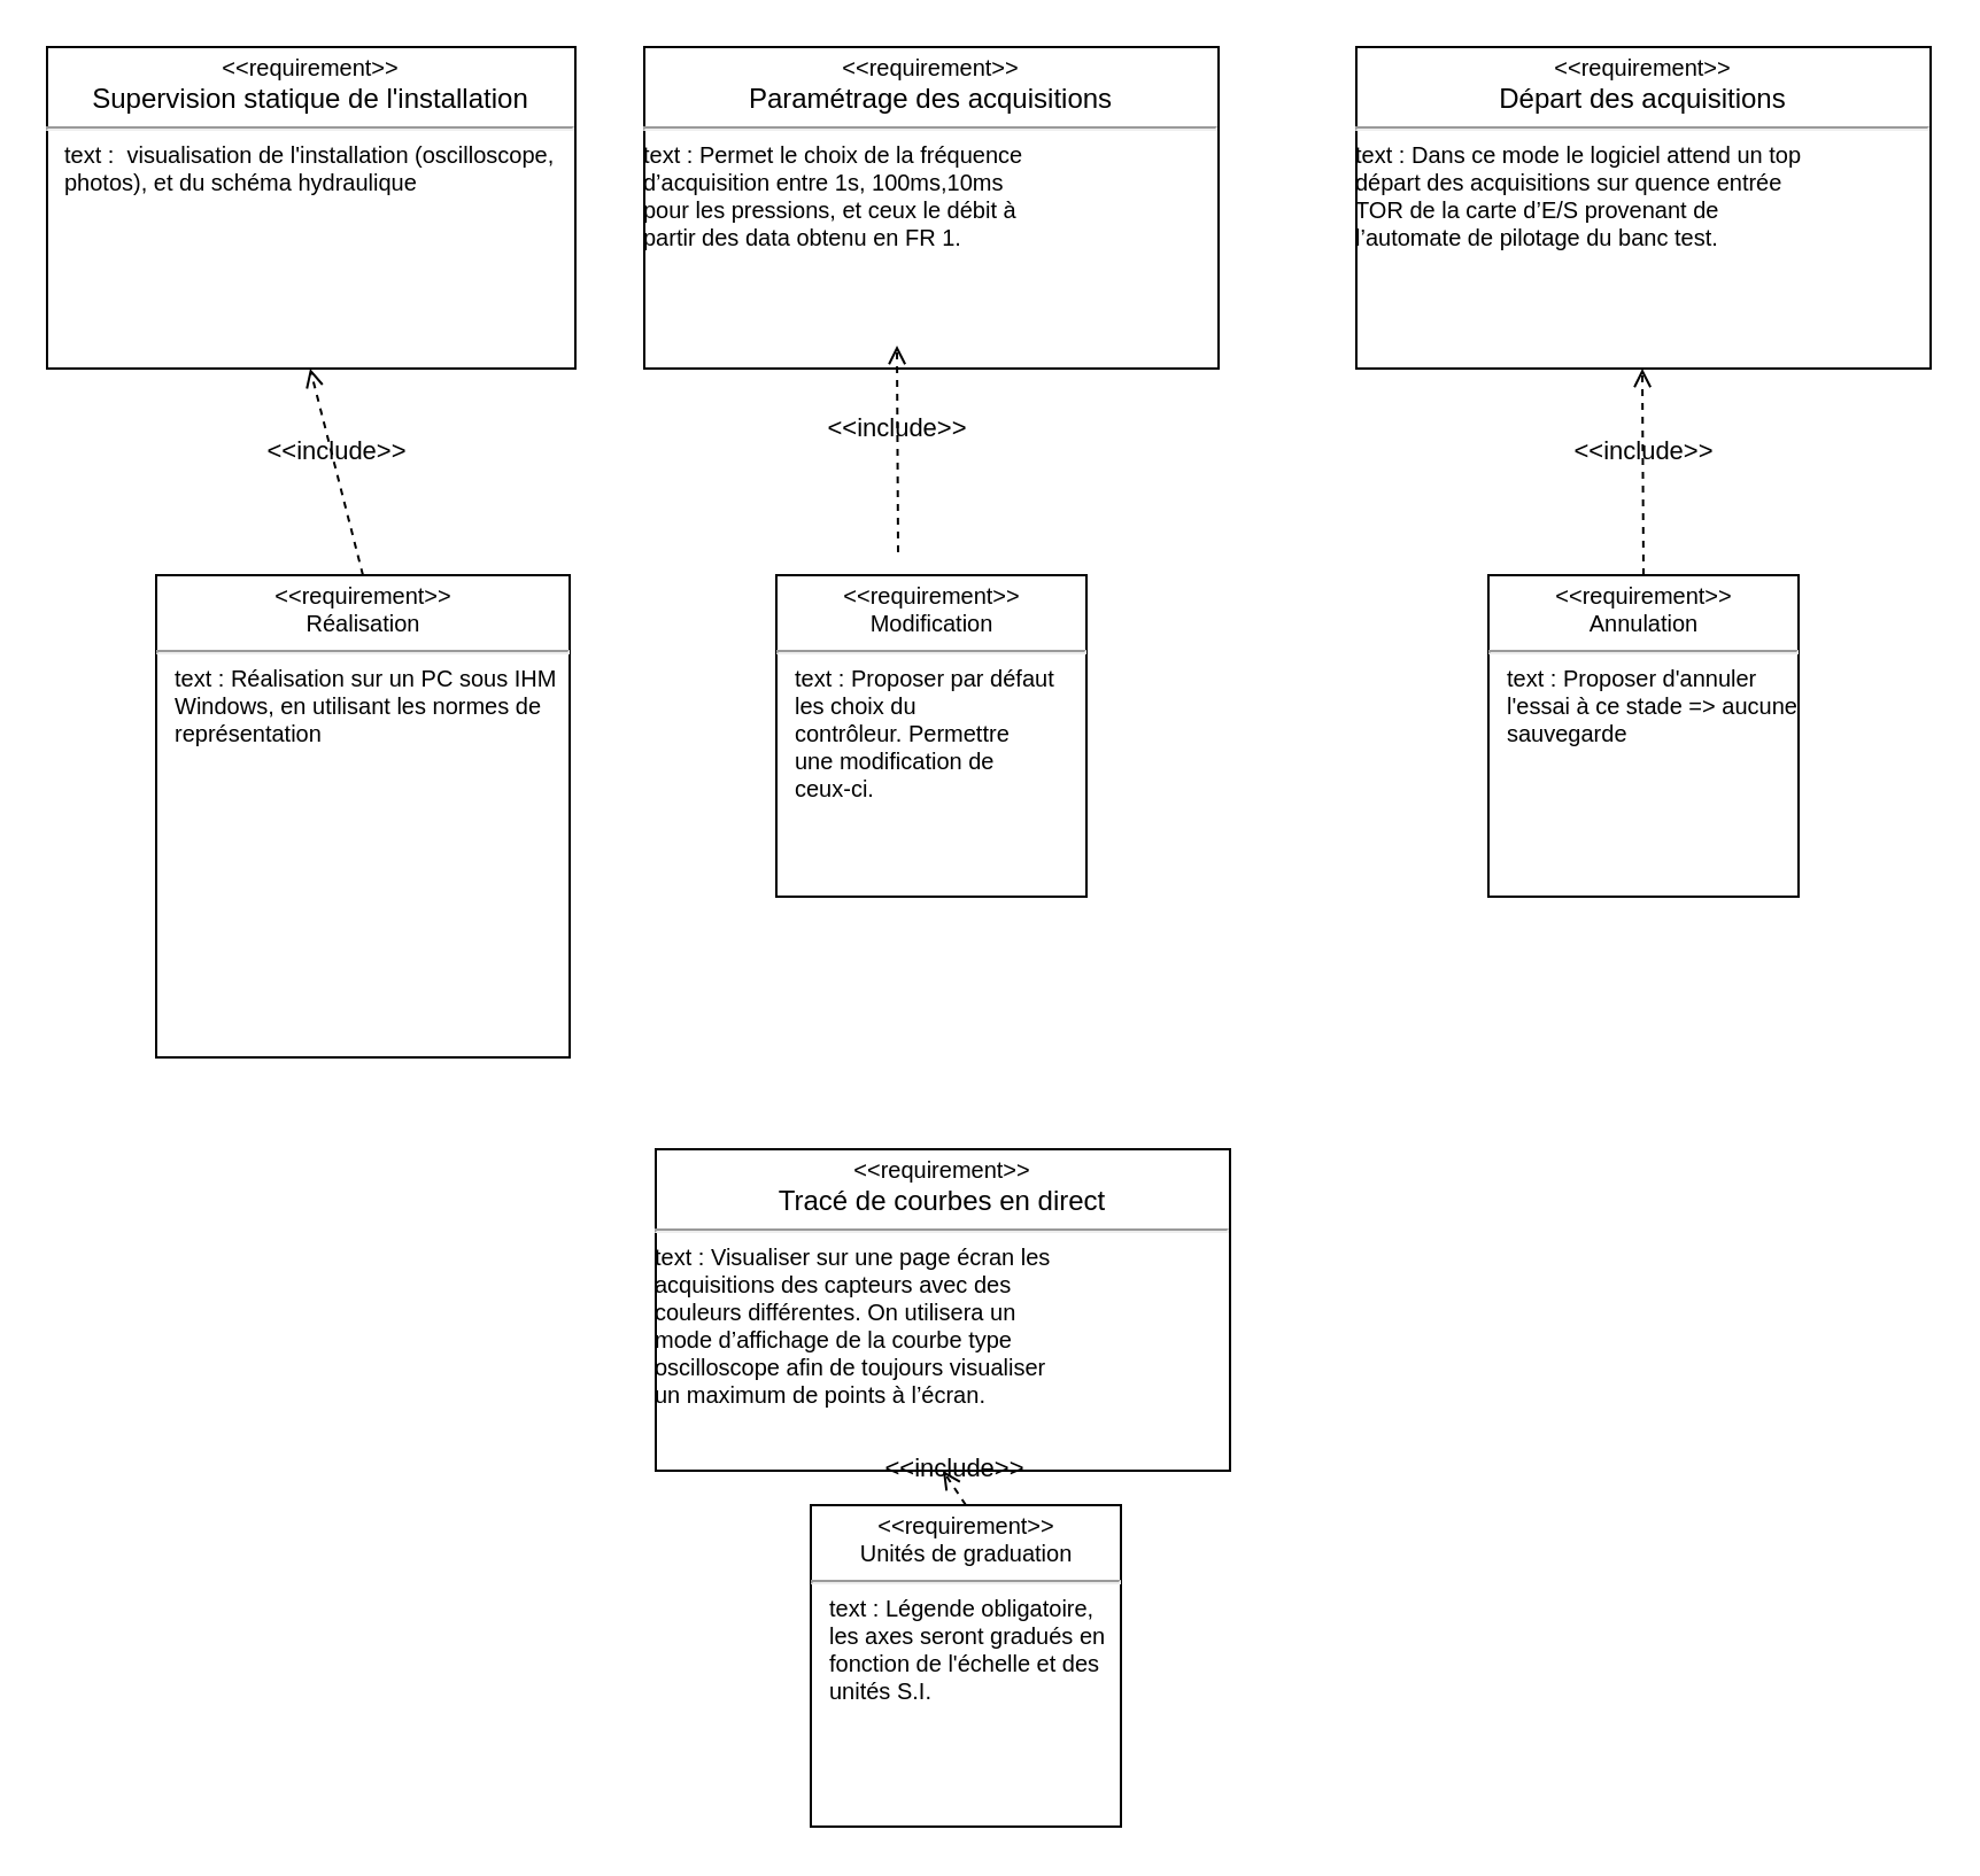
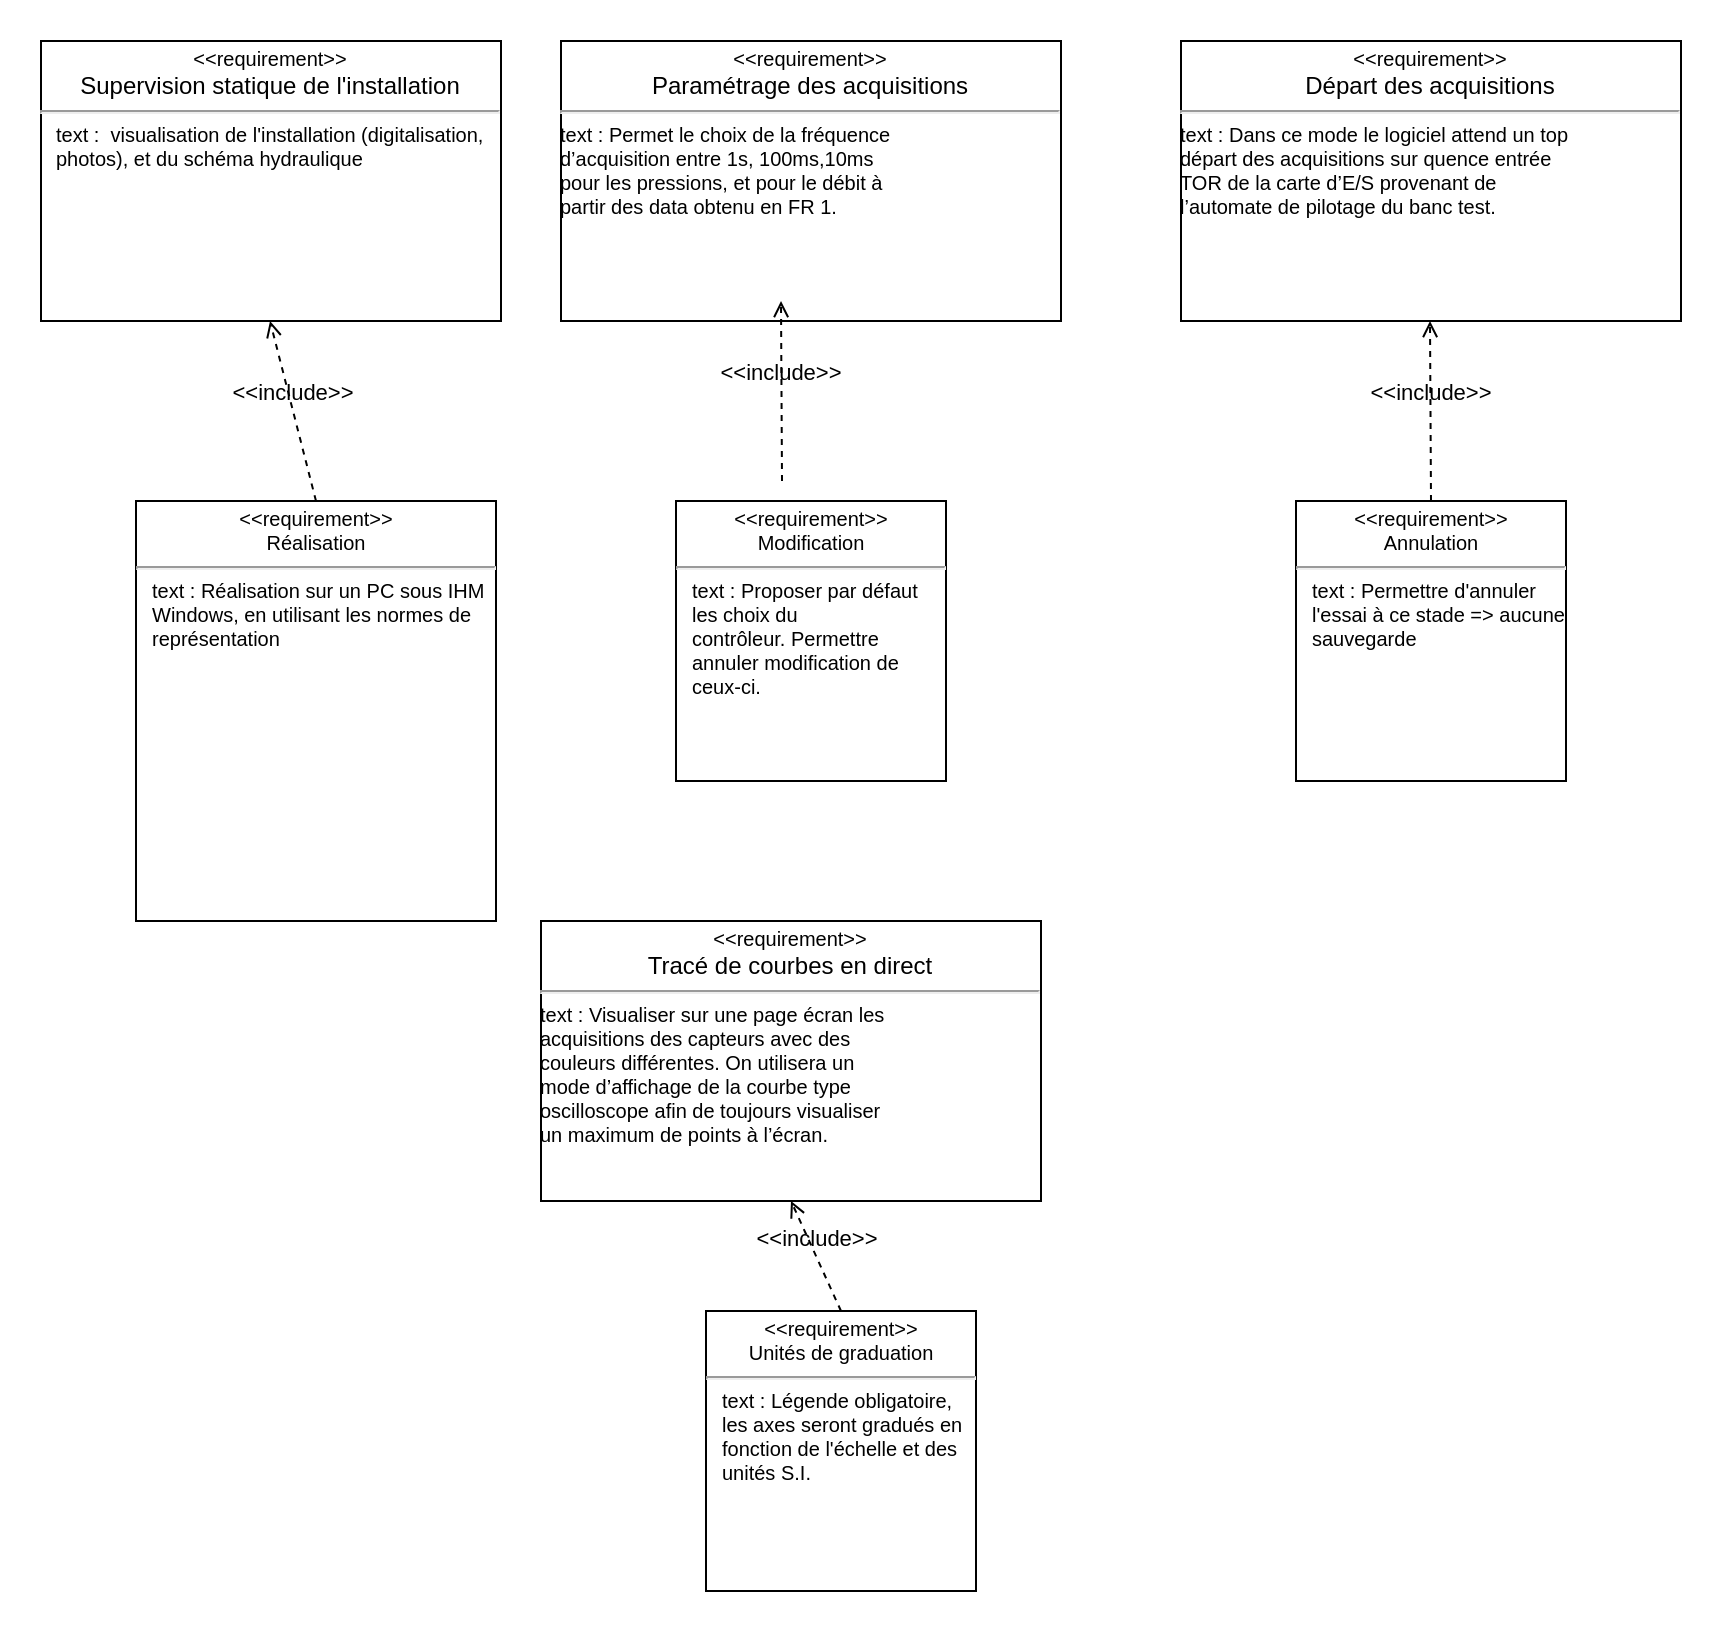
- <mxCell id="3" value="&lt;p style=&quot;margin: 0px ; margin-top: 4px ; text-align: center&quot;&gt;&amp;lt;&amp;lt;requirement&amp;gt;&amp;gt;&lt;br&gt;&lt;span style=&quot;font-size: 12px&quot;&gt;Supervision statique de l'installation&lt;/span&gt;&lt;br&gt;&lt;/p&gt;&lt;hr&gt;&lt;p style=&quot;margin: 0px ; margin-left: 8px ; text-align: left&quot;&gt;text :&amp;nbsp; visualisation de l'installation (oscilloscope, photos), et du schéma hydraulique&lt;/p&gt;&lt;div style=&quot;padding: 0px ; margin: 0px&quot;&gt;&lt;br style=&quot;padding: 0px ; margin: 0px ; text-align: left&quot;&gt;&lt;/div&gt;" style="shape=rect;html=1;overflow=fill;whiteSpace=wrap;fontSize=10;" parent="1" vertex="1"><mxGeometry x="20" y="20" width="230" height="140" as="geometry" /></mxCell>
+ <mxCell id="3" value="&lt;p style=&quot;margin: 0px ; margin-top: 4px ; text-align: center&quot;&gt;&amp;lt;&amp;lt;requirement&amp;gt;&amp;gt;&lt;br&gt;&lt;span style=&quot;font-size: 12px&quot;&gt;Supervision statique de l'installation&lt;/span&gt;&lt;br&gt;&lt;/p&gt;&lt;hr&gt;&lt;p style=&quot;margin: 0px ; margin-left: 8px ; text-align: left&quot;&gt;text :&amp;nbsp; visualisation de l'installation (digitalisation, photos), et du schéma hydraulique&lt;/p&gt;&lt;div style=&quot;padding: 0px ; margin: 0px&quot;&gt;&lt;br style=&quot;padding: 0px ; margin: 0px ; text-align: left&quot;&gt;&lt;/div&gt;" style="shape=rect;html=1;overflow=fill;whiteSpace=wrap;fontSize=10;" parent="1" vertex="1"><mxGeometry x="20" y="20" width="230" height="140" as="geometry" /></mxCell>
- <mxCell id="4" value="&lt;p style=&quot;margin: 0px ; margin-top: 4px ; text-align: center&quot;&gt;&amp;lt;&amp;lt;requirement&amp;gt;&amp;gt;&lt;br&gt;&lt;span style=&quot;font-size: 12px&quot;&gt;Paramétrage des acquisitions&lt;/span&gt;&lt;/p&gt;&lt;hr&gt;&lt;div style=&quot;padding: 0px ; margin: 0px&quot;&gt;&lt;div&gt;&lt;div style=&quot;text-align: left&quot;&gt;&lt;span&gt;text :&amp;nbsp;&lt;/span&gt;&lt;span&gt;Permet le choix de la fréquence&lt;/span&gt;&lt;/div&gt;&lt;font style=&quot;font-size: 10px&quot;&gt;&lt;div style=&quot;text-align: left&quot;&gt;&lt;span&gt;d’acquisition entre 1s, 100ms,10ms&lt;/span&gt;&lt;/div&gt;&lt;span&gt;&lt;div style=&quot;text-align: left&quot;&gt;&lt;span&gt;pour les pressions, et ceux le débit à&lt;/span&gt;&lt;/div&gt;&lt;div style=&quot;text-align: left&quot;&gt;&lt;span&gt;partir des data obtenu en FR 1.&amp;nbsp;&lt;/span&gt;&lt;/div&gt;&lt;/span&gt;&lt;/font&gt;&lt;/div&gt;&lt;div style=&quot;text-align: left&quot;&gt;&lt;br&gt;&lt;/div&gt;&lt;/div&gt;" style="shape=rect;html=1;overflow=fill;whiteSpace=wrap;fontSize=10;" parent="1" vertex="1"><mxGeometry x="280" y="20" width="250" height="140" as="geometry" /></mxCell>
+ <mxCell id="4" value="&lt;p style=&quot;margin: 0px ; margin-top: 4px ; text-align: center&quot;&gt;&amp;lt;&amp;lt;requirement&amp;gt;&amp;gt;&lt;br&gt;&lt;span style=&quot;font-size: 12px&quot;&gt;Paramétrage des acquisitions&lt;/span&gt;&lt;/p&gt;&lt;hr&gt;&lt;div style=&quot;padding: 0px ; margin: 0px&quot;&gt;&lt;div&gt;&lt;div style=&quot;text-align: left&quot;&gt;&lt;span&gt;text :&amp;nbsp;&lt;/span&gt;&lt;span&gt;Permet le choix de la fréquence&lt;/span&gt;&lt;/div&gt;&lt;font style=&quot;font-size: 10px&quot;&gt;&lt;div style=&quot;text-align: left&quot;&gt;&lt;span&gt;d’acquisition entre 1s, 100ms,10ms&lt;/span&gt;&lt;/div&gt;&lt;span&gt;&lt;div style=&quot;text-align: left&quot;&gt;&lt;span&gt;pour les pressions, et pour le débit à&lt;/span&gt;&lt;/div&gt;&lt;div style=&quot;text-align: left&quot;&gt;&lt;span&gt;partir des data obtenu en FR 1.&amp;nbsp;&lt;/span&gt;&lt;/div&gt;&lt;/span&gt;&lt;/font&gt;&lt;/div&gt;&lt;div style=&quot;text-align: left&quot;&gt;&lt;br&gt;&lt;/div&gt;&lt;/div&gt;" style="shape=rect;html=1;overflow=fill;whiteSpace=wrap;fontSize=10;" parent="1" vertex="1"><mxGeometry x="280" y="20" width="250" height="140" as="geometry" /></mxCell>
- <mxCell id="5" value="&lt;p style=&quot;margin: 0px ; margin-top: 4px ; text-align: center&quot;&gt;&amp;lt;&amp;lt;requirement&amp;gt;&amp;gt;&lt;br&gt;&lt;span&gt;Modification&lt;/span&gt;&lt;br&gt;&lt;/p&gt;&lt;hr&gt;&lt;p style=&quot;text-align: left ; margin: 0px 0px 0px 8px&quot;&gt;text :&amp;nbsp;&lt;span style=&quot;text-align: center&quot;&gt;&lt;font style=&quot;font-size: 10px&quot;&gt;Proposer par défaut&lt;br/&gt;les choix du&lt;br/&gt;contrôleur. Permettre&lt;br/&gt;une modification de&lt;br/&gt;ceux-ci.&lt;/font&gt;&lt;/span&gt;&lt;/p&gt;&lt;br/&gt;&#09;&#09;&lt;br/&gt;&#09;&lt;br/&gt;&#09;&lt;br/&gt;&#09;&#09;" style="shape=rect;html=1;overflow=fill;whiteSpace=wrap;fontSize=10;" parent="1" vertex="1"><mxGeometry x="337.5" y="250" width="135" height="140" as="geometry" /></mxCell>
+ <mxCell id="5" value="&lt;p style=&quot;margin: 0px ; margin-top: 4px ; text-align: center&quot;&gt;&amp;lt;&amp;lt;requirement&amp;gt;&amp;gt;&lt;br&gt;&lt;span&gt;Modification&lt;/span&gt;&lt;br&gt;&lt;/p&gt;&lt;hr&gt;&lt;p style=&quot;text-align: left ; margin: 0px 0px 0px 8px&quot;&gt;text :&amp;nbsp;&lt;span style=&quot;text-align: center&quot;&gt;&lt;font style=&quot;font-size: 10px&quot;&gt;Proposer par défaut&lt;br/&gt;les choix du&lt;br/&gt;contrôleur. Permettre&lt;br/&gt;annuler modification de&lt;br/&gt;ceux-ci.&lt;/font&gt;&lt;/span&gt;&lt;/p&gt;&lt;br/&gt;&#09;&#09;&lt;br/&gt;&#09;&lt;br/&gt;&#09;&lt;br/&gt;&#09;&#09;" style="shape=rect;html=1;overflow=fill;whiteSpace=wrap;fontSize=10;" parent="1" vertex="1"><mxGeometry x="337.5" y="250" width="135" height="140" as="geometry" /></mxCell>
- <mxCell id="7" value="&lt;p style=&quot;margin: 0px ; margin-top: 4px ; text-align: center&quot;&gt;&amp;lt;&amp;lt;requirement&amp;gt;&amp;gt;&lt;br&gt;&lt;span&gt;Annulation&lt;/span&gt;&lt;br&gt;&lt;/p&gt;&lt;hr&gt;&lt;p style=&quot;text-align: left ; margin: 0px 0px 0px 8px&quot;&gt;text :&amp;nbsp;&lt;span style=&quot;text-align: center&quot;&gt;&lt;font style=&quot;font-size: 10px&quot;&gt;Proposer d'annuler l'essai à ce stade =&amp;gt; aucune sauvegarde&lt;br&gt;&lt;/font&gt;&lt;/span&gt;&lt;/p&gt;&lt;br&gt;&#09;&#09;&lt;br&gt;&#09;&lt;br&gt;&#09;&lt;br&gt;&#09;&#09;" style="shape=rect;html=1;overflow=fill;whiteSpace=wrap;fontSize=10;" parent="1" vertex="1"><mxGeometry x="647.5" y="250" width="135" height="140" as="geometry" /></mxCell>
+ <mxCell id="7" value="&lt;p style=&quot;margin: 0px ; margin-top: 4px ; text-align: center&quot;&gt;&amp;lt;&amp;lt;requirement&amp;gt;&amp;gt;&lt;br&gt;&lt;span&gt;Annulation&lt;/span&gt;&lt;br&gt;&lt;/p&gt;&lt;hr&gt;&lt;p style=&quot;text-align: left ; margin: 0px 0px 0px 8px&quot;&gt;text :&amp;nbsp;&lt;span style=&quot;text-align: center&quot;&gt;&lt;font style=&quot;font-size: 10px&quot;&gt;Permettre d'annuler l'essai à ce stade =&amp;gt; aucune sauvegarde&lt;br&gt;&lt;/font&gt;&lt;/span&gt;&lt;/p&gt;&lt;br&gt;&#09;&#09;&lt;br&gt;&#09;&lt;br&gt;&#09;&lt;br&gt;&#09;&#09;" style="shape=rect;html=1;overflow=fill;whiteSpace=wrap;fontSize=10;" parent="1" vertex="1"><mxGeometry x="647.5" y="250" width="135" height="140" as="geometry" /></mxCell>
- <mxCell id="8" value="&lt;p style=&quot;margin: 0px ; margin-top: 4px ; text-align: center&quot;&gt;&amp;lt;&amp;lt;requirement&amp;gt;&amp;gt;&lt;br&gt;&lt;span style=&quot;font-size: 12px&quot;&gt;Tracé de courbes en direct&lt;/span&gt;&lt;/p&gt;&lt;hr&gt;&lt;div style=&quot;padding: 0px ; margin: 0px&quot;&gt;&lt;div&gt;&lt;div style=&quot;text-align: left&quot;&gt;text :&lt;font&gt;&lt;font style=&quot;font-size: 10px&quot;&gt;&amp;nbsp;&lt;/font&gt;&lt;font style=&quot;font-size: 10px&quot;&gt;&lt;span&gt;Visualiser sur une page écran les&lt;br/&gt;acquisitions des capteurs avec des&lt;br/&gt;couleurs différentes. On utilisera un&lt;br/&gt;&lt;/span&gt;&lt;span&gt;mode d’affichage de la courbe type&lt;br/&gt;&lt;/span&gt;&lt;span&gt;oscilloscope afin de toujours visualiser&lt;br/&gt;&lt;/span&gt;&lt;span&gt;un maximum de points à l’écran&lt;/span&gt;&lt;span style=&quot;text-align: center&quot;&gt;.&lt;/span&gt;&lt;/font&gt;&lt;/font&gt;&lt;/div&gt;&lt;br&gt;&#09;&#09;&lt;br&gt;&#09;&lt;br&gt;&#09;&lt;br&gt;&#09;&#09;&lt;/div&gt;&lt;div style=&quot;text-align: left&quot;&gt;&lt;br&gt;&lt;/div&gt;&lt;/div&gt;" style="shape=rect;html=1;overflow=fill;whiteSpace=wrap;fontSize=10;" parent="1" vertex="1"><mxGeometry x="285" y="500" width="250" height="140" as="geometry" /></mxCell>
+ <mxCell id="8" value="&lt;p style=&quot;margin: 0px ; margin-top: 4px ; text-align: center&quot;&gt;&amp;lt;&amp;lt;requirement&amp;gt;&amp;gt;&lt;br&gt;&lt;span style=&quot;font-size: 12px&quot;&gt;Tracé de courbes en direct&lt;/span&gt;&lt;/p&gt;&lt;hr&gt;&lt;div style=&quot;padding: 0px ; margin: 0px&quot;&gt;&lt;div&gt;&lt;div style=&quot;text-align: left&quot;&gt;text :&lt;font&gt;&lt;font style=&quot;font-size: 10px&quot;&gt;&amp;nbsp;&lt;/font&gt;&lt;font style=&quot;font-size: 10px&quot;&gt;&lt;span&gt;Visualiser sur une page écran les&lt;br/&gt;acquisitions des capteurs avec des&lt;br/&gt;couleurs différentes. On utilisera un&lt;br/&gt;&lt;/span&gt;&lt;span&gt;mode d’affichage de la courbe type&lt;br/&gt;&lt;/span&gt;&lt;span&gt;oscilloscope afin de toujours visualiser&lt;br/&gt;&lt;/span&gt;&lt;span&gt;un maximum de points à l’écran&lt;/span&gt;&lt;span style=&quot;text-align: center&quot;&gt;.&lt;/span&gt;&lt;/font&gt;&lt;/font&gt;&lt;/div&gt;&lt;br&gt;&#09;&#09;&lt;br&gt;&#09;&lt;br&gt;&#09;&lt;br&gt;&#09;&#09;&lt;/div&gt;&lt;div style=&quot;text-align: left&quot;&gt;&lt;br&gt;&lt;/div&gt;&lt;/div&gt;" style="shape=rect;html=1;overflow=fill;whiteSpace=wrap;fontSize=10;" parent="1" vertex="1"><mxGeometry x="270" y="460" width="250" height="140" as="geometry" /></mxCell>
